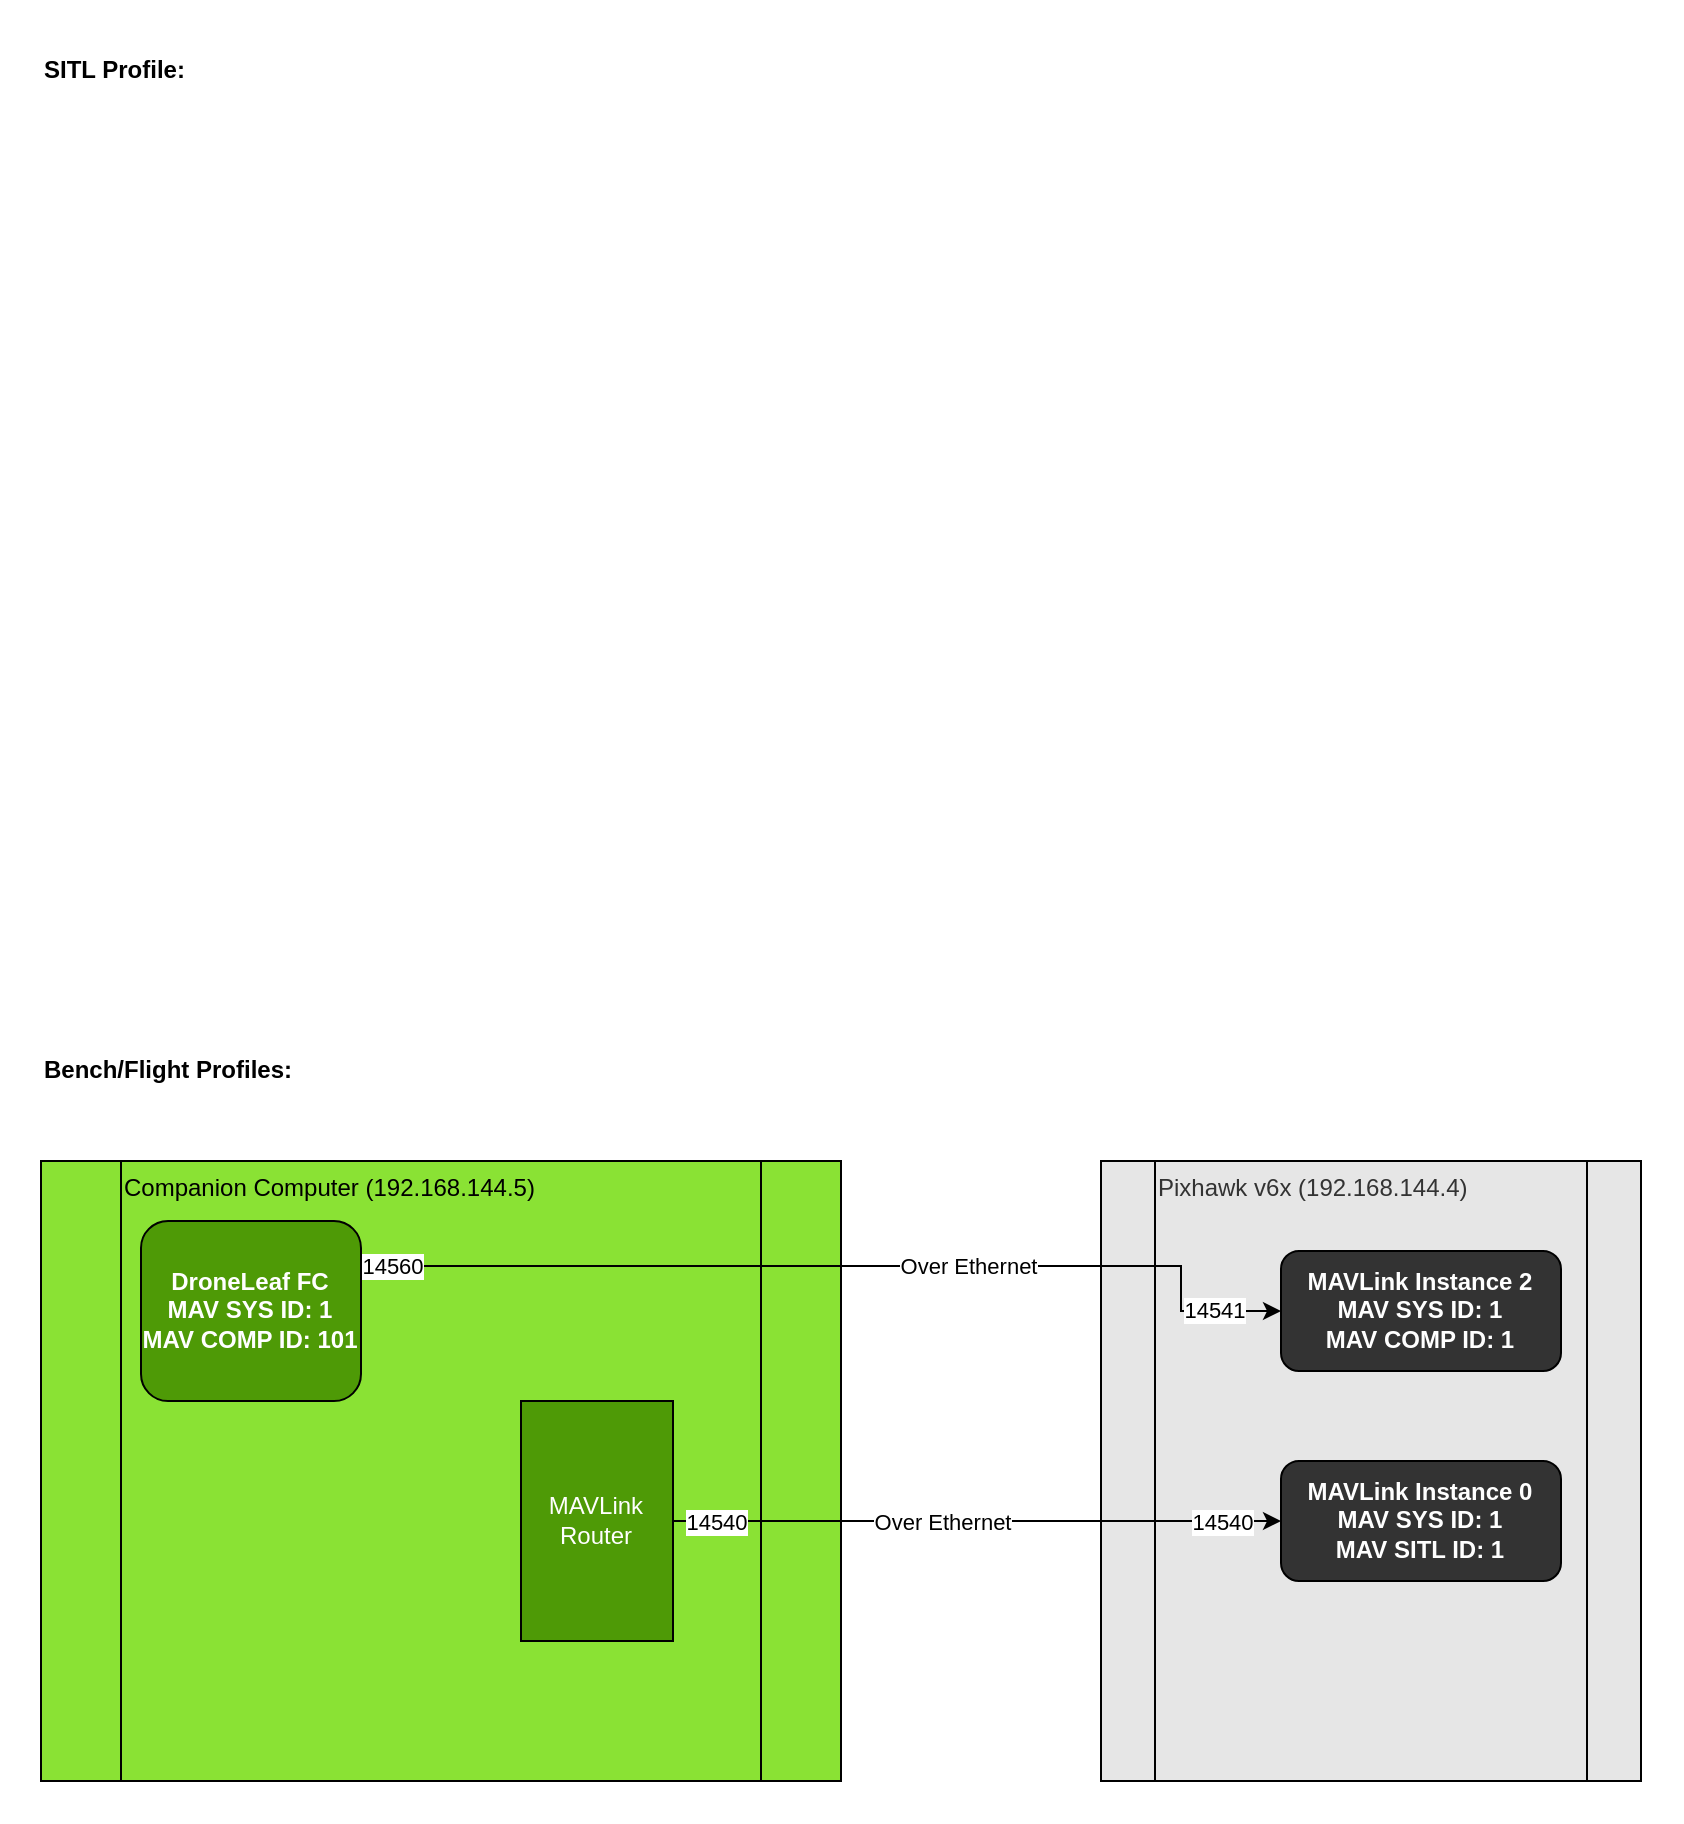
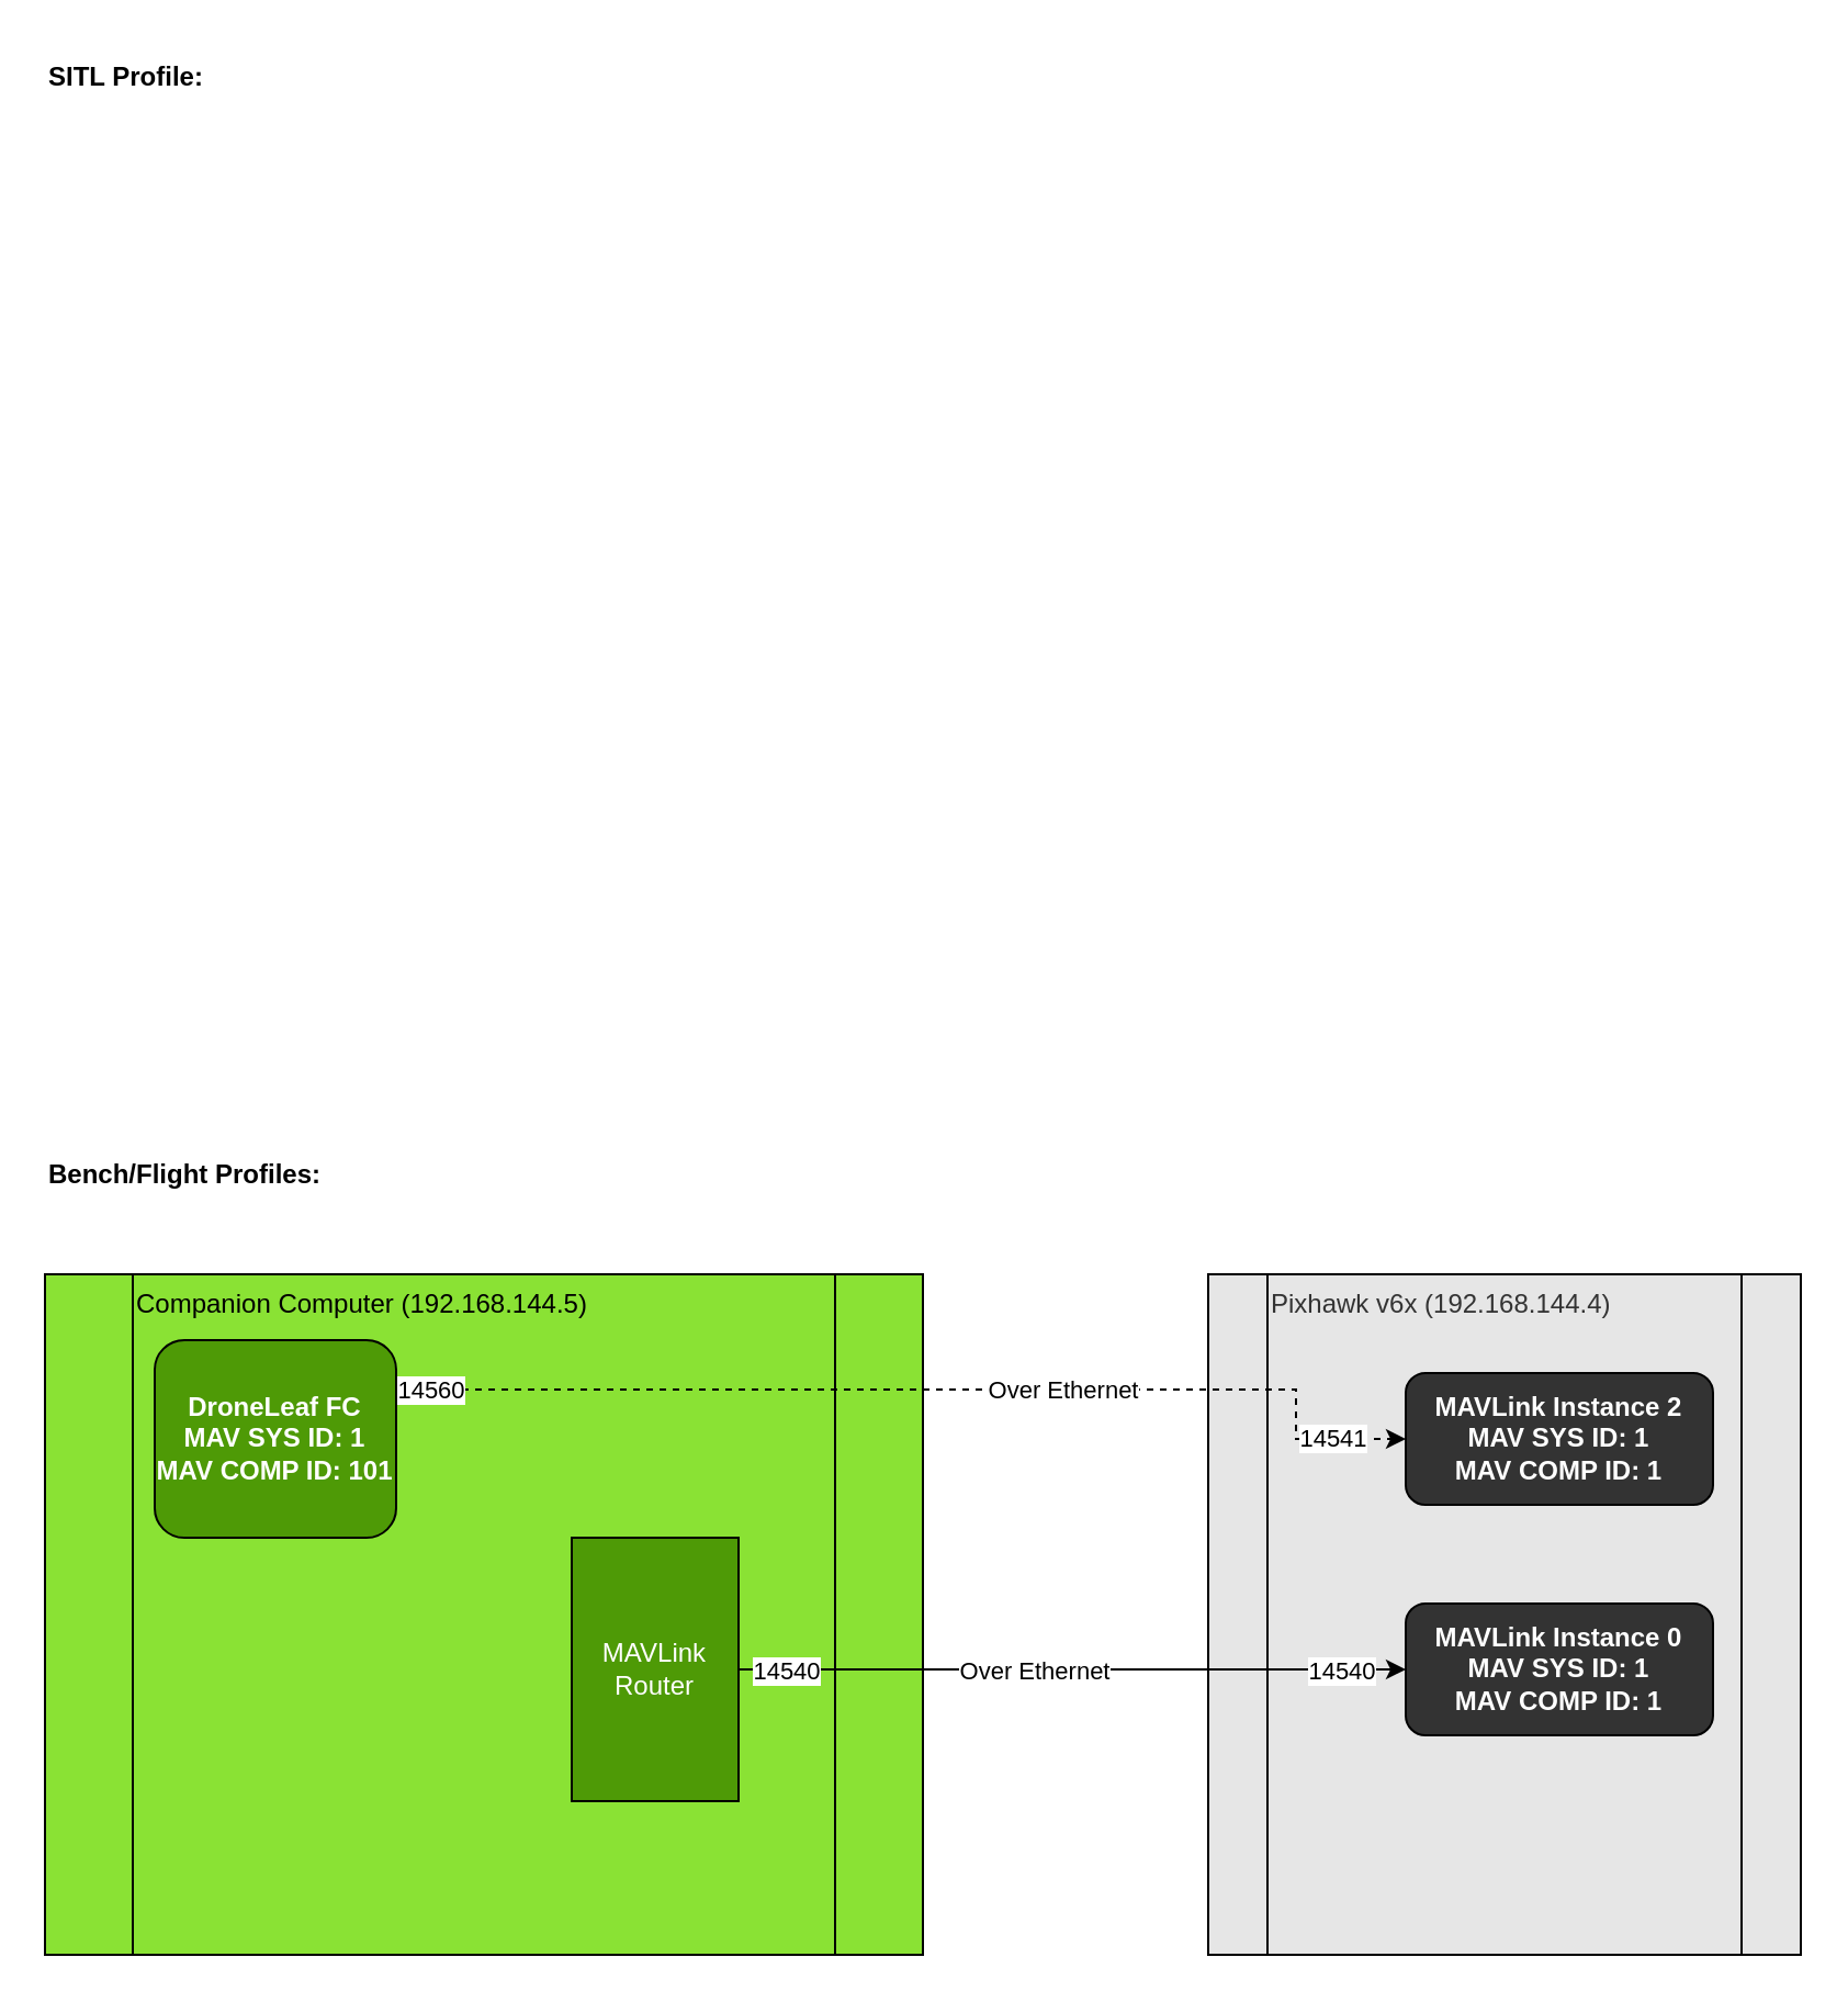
- <mxCell id="4" style="edgeStyle=orthogonalEdgeStyle;rounded=0;orthogonalLoop=1;jettySize=auto;html=1;exitX=1;exitY=0.25;exitDx=0;exitDy=0;entryX=0;entryY=0.5;entryDx=0;entryDy=0;" edge="1" parent="1" source="8" target="14"><mxGeometry relative="1" as="geometry"><Array as="points"><mxPoint x="590" y="633" /><mxPoint x="590" y="655" /></Array></mxGeometry></mxCell>
+ <mxCell id="4" style="edgeStyle=orthogonalEdgeStyle;rounded=0;orthogonalLoop=1;jettySize=auto;html=1;exitX=1;exitY=0.25;exitDx=0;exitDy=0;entryX=0;entryY=0.5;entryDx=0;entryDy=0;dashed=1;" edge="1" parent="1" source="8" target="14"><mxGeometry relative="1" as="geometry"><Array as="points"><mxPoint x="590" y="633" /><mxPoint x="590" y="655" /></Array></mxGeometry></mxCell>
- <mxCell id="15" value="MAVLink Instance 0&lt;div&gt;MAV SYS ID: 1&lt;div&gt;MAV SITL ID: 1&lt;/div&gt;&lt;/div&gt;" style="rounded=1;whiteSpace=wrap;html=1;fontStyle=1;fontColor=#FFFFFF;fillColor=#333333;" vertex="1" parent="1"><mxGeometry x="640" y="730" width="140" height="60" as="geometry" /></mxCell>
+ <mxCell id="15" value="MAVLink Instance 0&lt;div&gt;MAV SYS ID: 1&lt;div&gt;MAV COMP ID: 1&lt;/div&gt;&lt;/div&gt;" style="rounded=1;whiteSpace=wrap;html=1;fontStyle=1;fontColor=#FFFFFF;fillColor=#333333;" vertex="1" parent="1"><mxGeometry x="640" y="730" width="140" height="60" as="geometry" /></mxCell>
